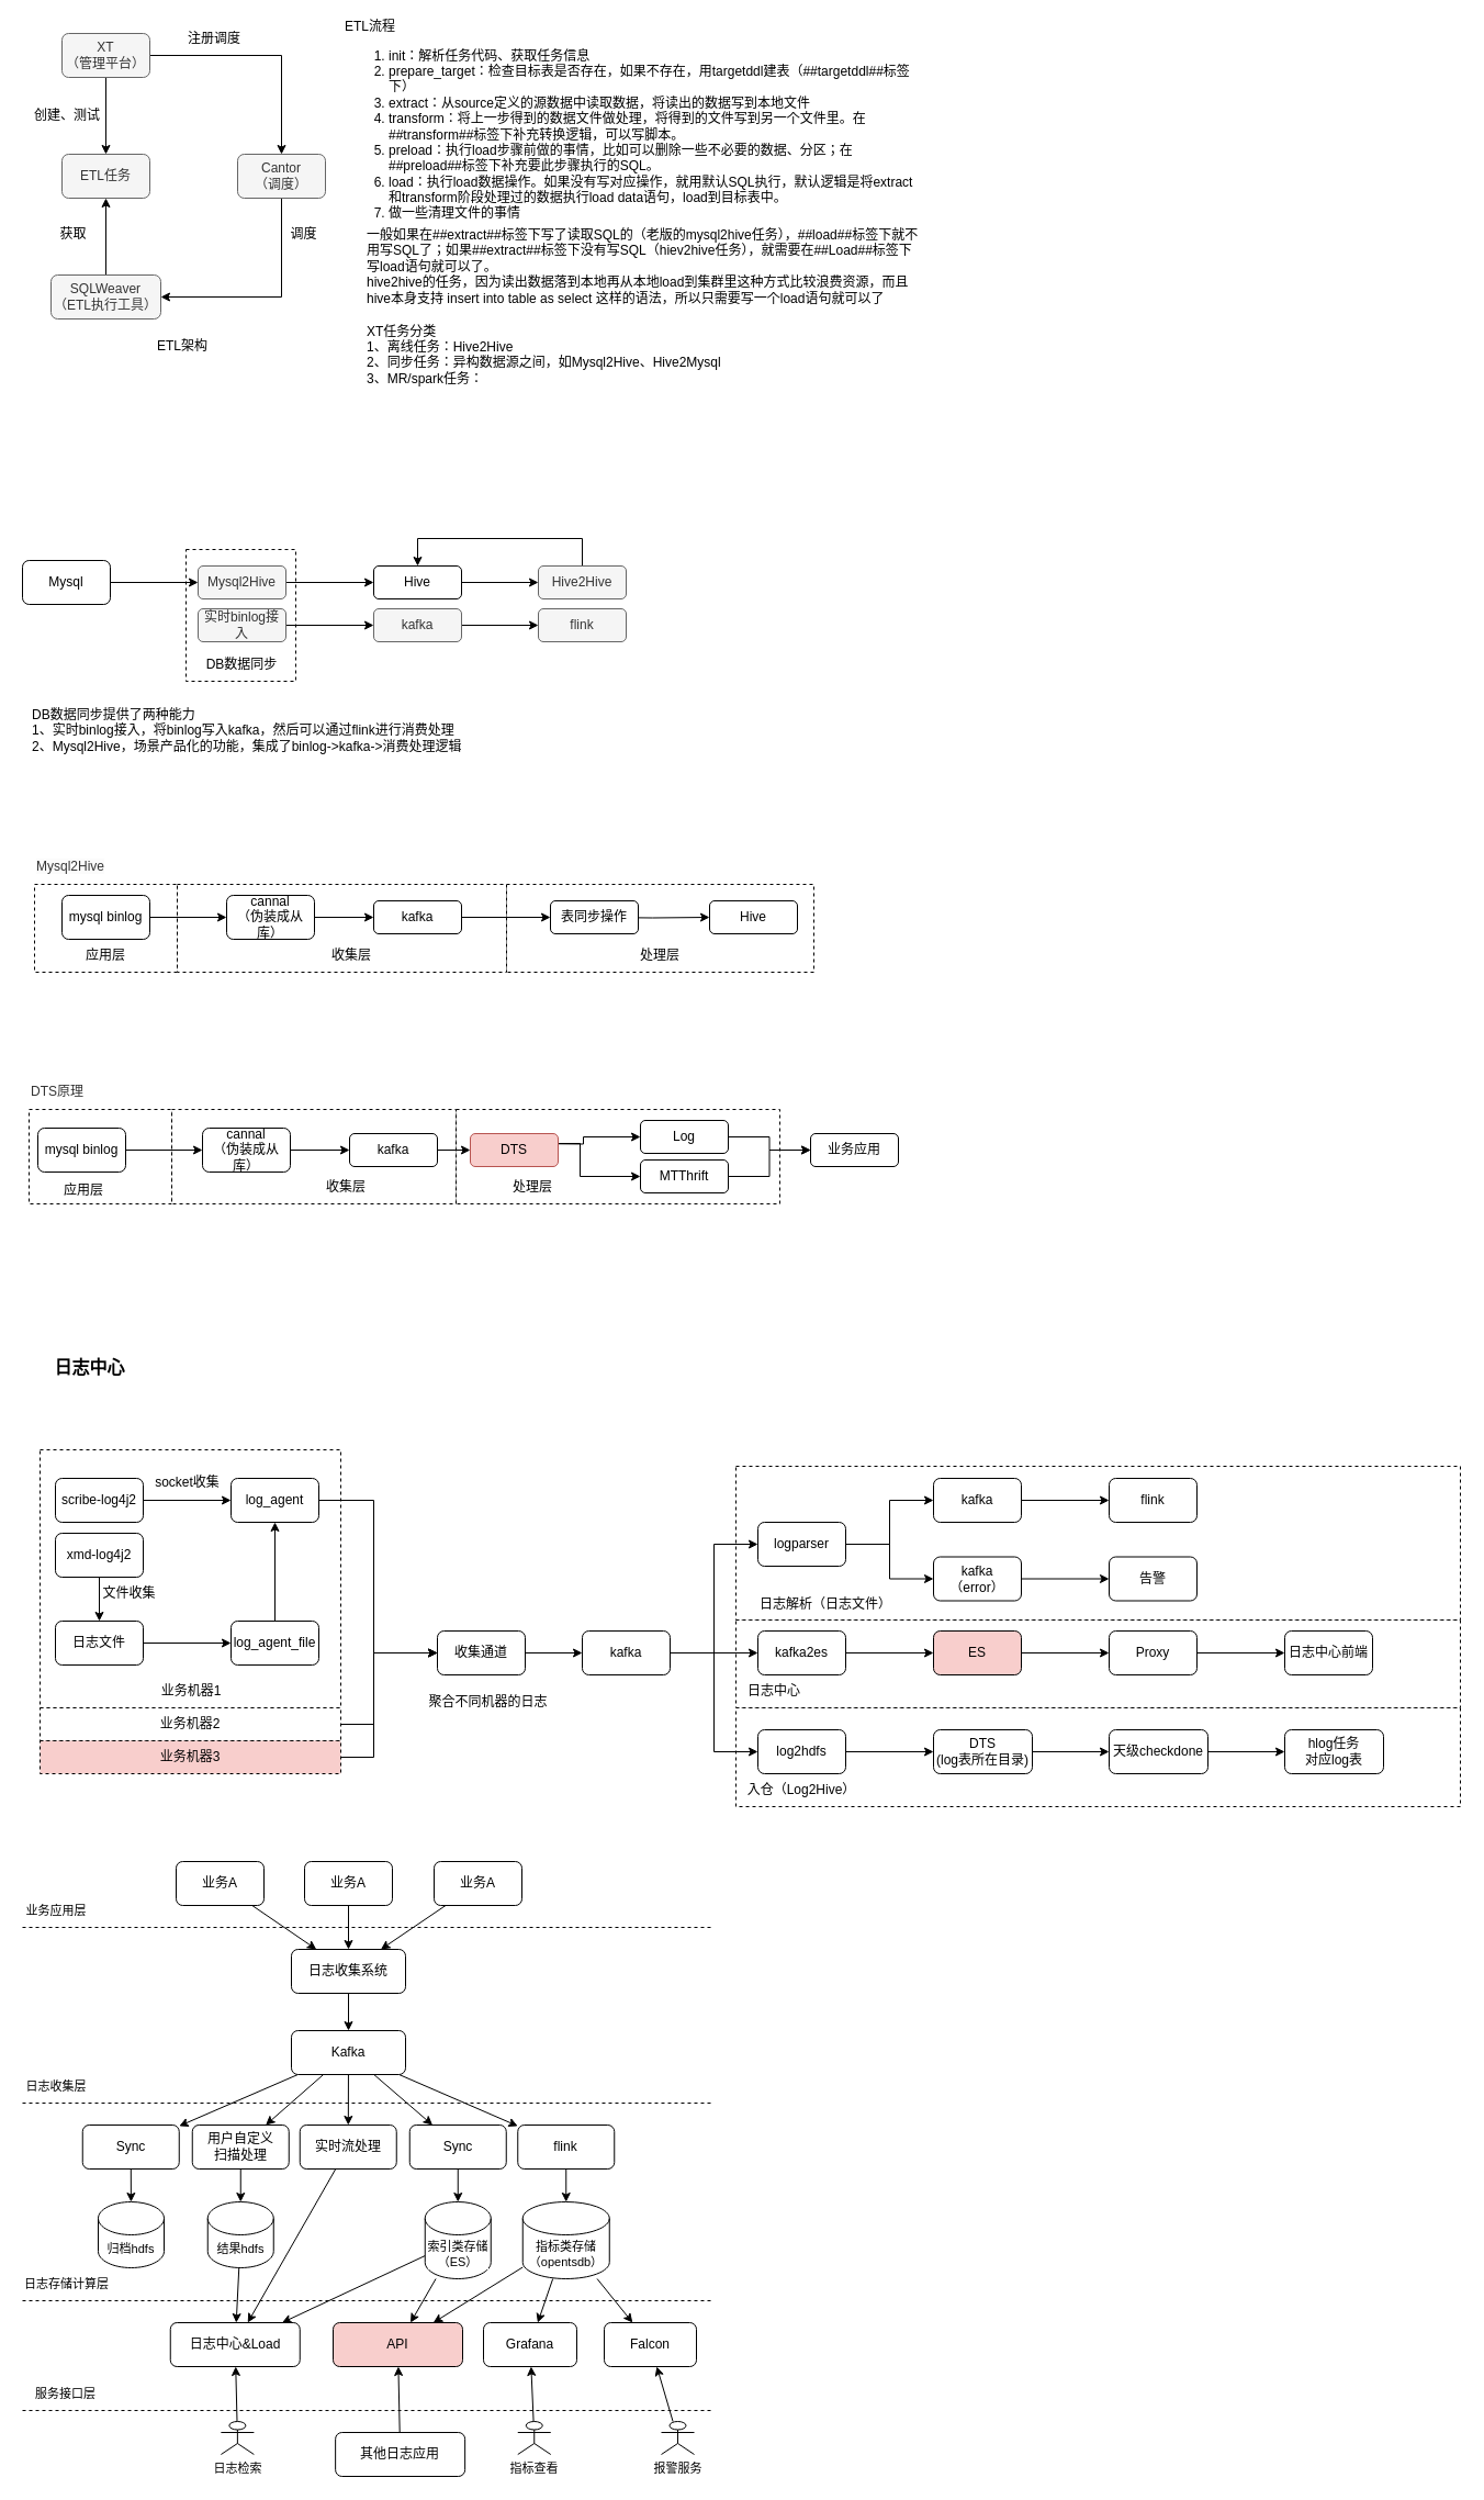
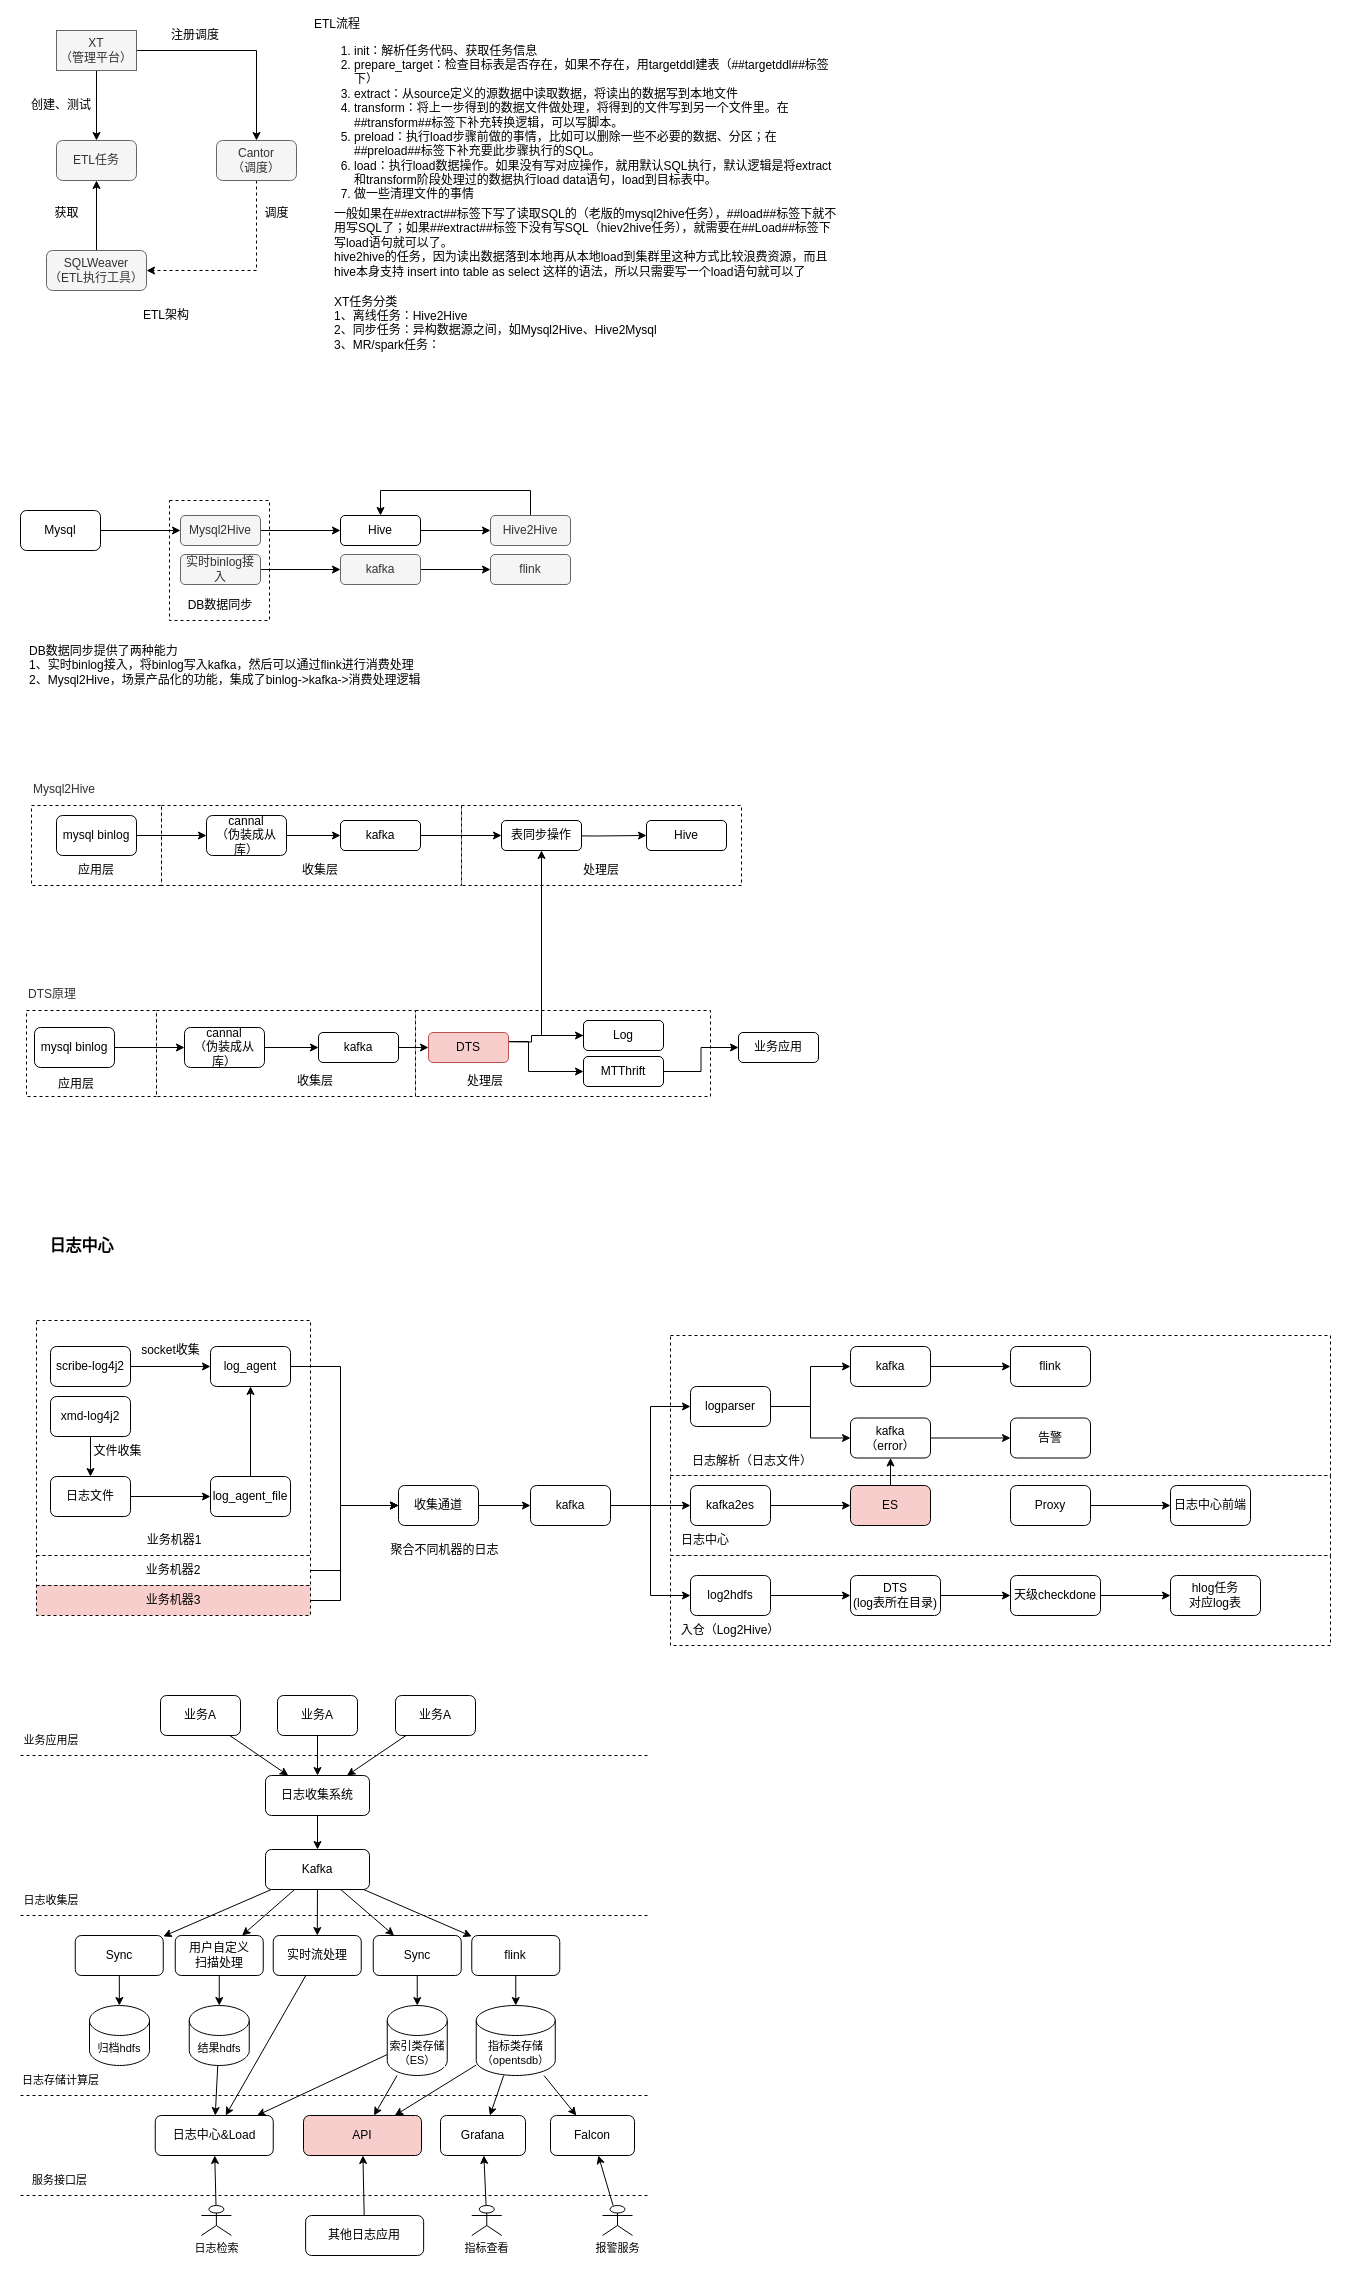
- <mxCell id="66" value="XT&lt;br&gt;（管理平台）" style="rounded=1;whiteSpace=wrap;html=1;fillColor=#f5f5f5;fontColor=#333333;strokeColor=#666666;" vertex="1" parent="1"><mxGeometry x="56" y="30" width="80" height="40" as="geometry" /></mxCell>
+ <mxCell id="66" value="XT&lt;br&gt;（管理平台）" style="whiteSpace=wrap;html=1;fillColor=#f5f5f5;fontColor=#333333;strokeColor=#666666;rounded=0;" vertex="1" parent="1"><mxGeometry x="56" y="30" width="80" height="40" as="geometry" /></mxCell>
- <mxCell id="61" value="" style="edgeStyle=orthogonalEdgeStyle;rounded=0;orthogonalLoop=1;jettySize=auto;html=1;" edge="1" parent="1" source="62" target="68"><mxGeometry relative="1" as="geometry"><Array as="points"><mxPoint x="256" y="270" /></Array></mxGeometry></mxCell>
+ <mxCell id="61" value="" style="edgeStyle=orthogonalEdgeStyle;rounded=0;orthogonalLoop=1;jettySize=auto;html=1;dashed=1;" edge="1" parent="1" source="62" target="68"><mxGeometry relative="1" as="geometry"><Array as="points"><mxPoint x="256" y="270" /></Array></mxGeometry></mxCell>
- <mxCell id="53" value="" style="edgeStyle=orthogonalEdgeStyle;rounded=0;orthogonalLoop=1;jettySize=auto;html=1;" edge="1" parent="1" source="54" target="58"><mxGeometry relative="1" as="geometry" /></mxCell>
+ <mxCell id="53" value="" style="edgeStyle=orthogonalEdgeStyle;rounded=0;orthogonalLoop=1;jettySize=auto;html=1;" edge="1" parent="1" source="54" target="32"><mxGeometry relative="1" as="geometry" /></mxCell>
- <mxCell id="101" value="" style="edgeStyle=orthogonalEdgeStyle;rounded=0;orthogonalLoop=1;jettySize=auto;html=1;" edge="1" parent="1" source="102" target="104"><mxGeometry relative="1" as="geometry" /></mxCell>
+ <mxCell id="101" value="" style="edgeStyle=orthogonalEdgeStyle;rounded=0;orthogonalLoop=1;jettySize=auto;html=1;" edge="1" parent="1" source="102" target="119"><mxGeometry relative="1" as="geometry" /></mxCell>
